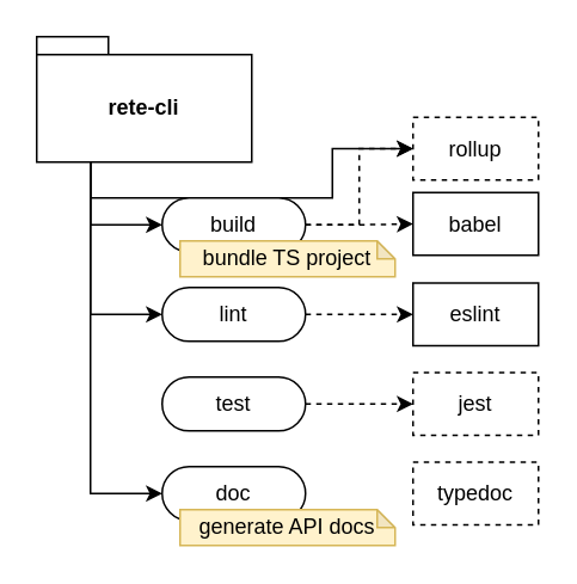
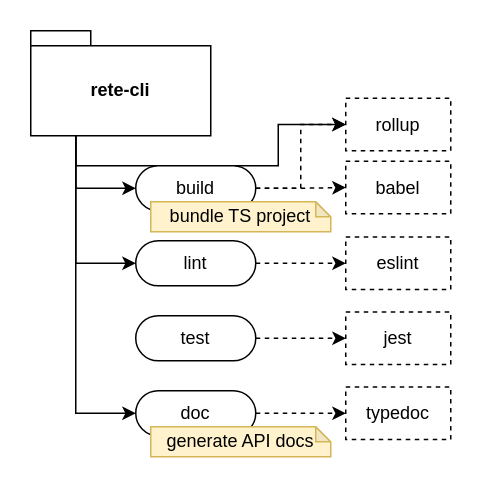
- <mxCell id="16" value="babel" style="rounded=0;whiteSpace=wrap;html=1;dashed=0;" vertex="1" parent="1"><mxGeometry x="230" y="107" width="70" height="35" as="geometry" /></mxCell>
+ <mxCell id="16" value="babel" style="rounded=0;whiteSpace=wrap;html=1;dashed=1;" vertex="1" parent="1"><mxGeometry x="230" y="107" width="70" height="35" as="geometry" /></mxCell>
- <mxCell id="17" value="eslint" style="rounded=0;whiteSpace=wrap;html=1;dashed=0;" vertex="1" parent="1"><mxGeometry x="230" y="157.5" width="70" height="35" as="geometry" /></mxCell>
+ <mxCell id="17" value="eslint" style="rounded=0;whiteSpace=wrap;html=1;dashed=1;" vertex="1" parent="1"><mxGeometry x="230" y="157.5" width="70" height="35" as="geometry" /></mxCell>
+ <mxCell id="19" style="edgeStyle=orthogonalEdgeStyle;rounded=0;orthogonalLoop=1;jettySize=auto;html=1;exitX=1;exitY=0.5;exitDx=0;exitDy=0;dashed=1;" edge="1" parent="1" source="20" target="21"><mxGeometry relative="1" as="geometry" /></mxCell>
